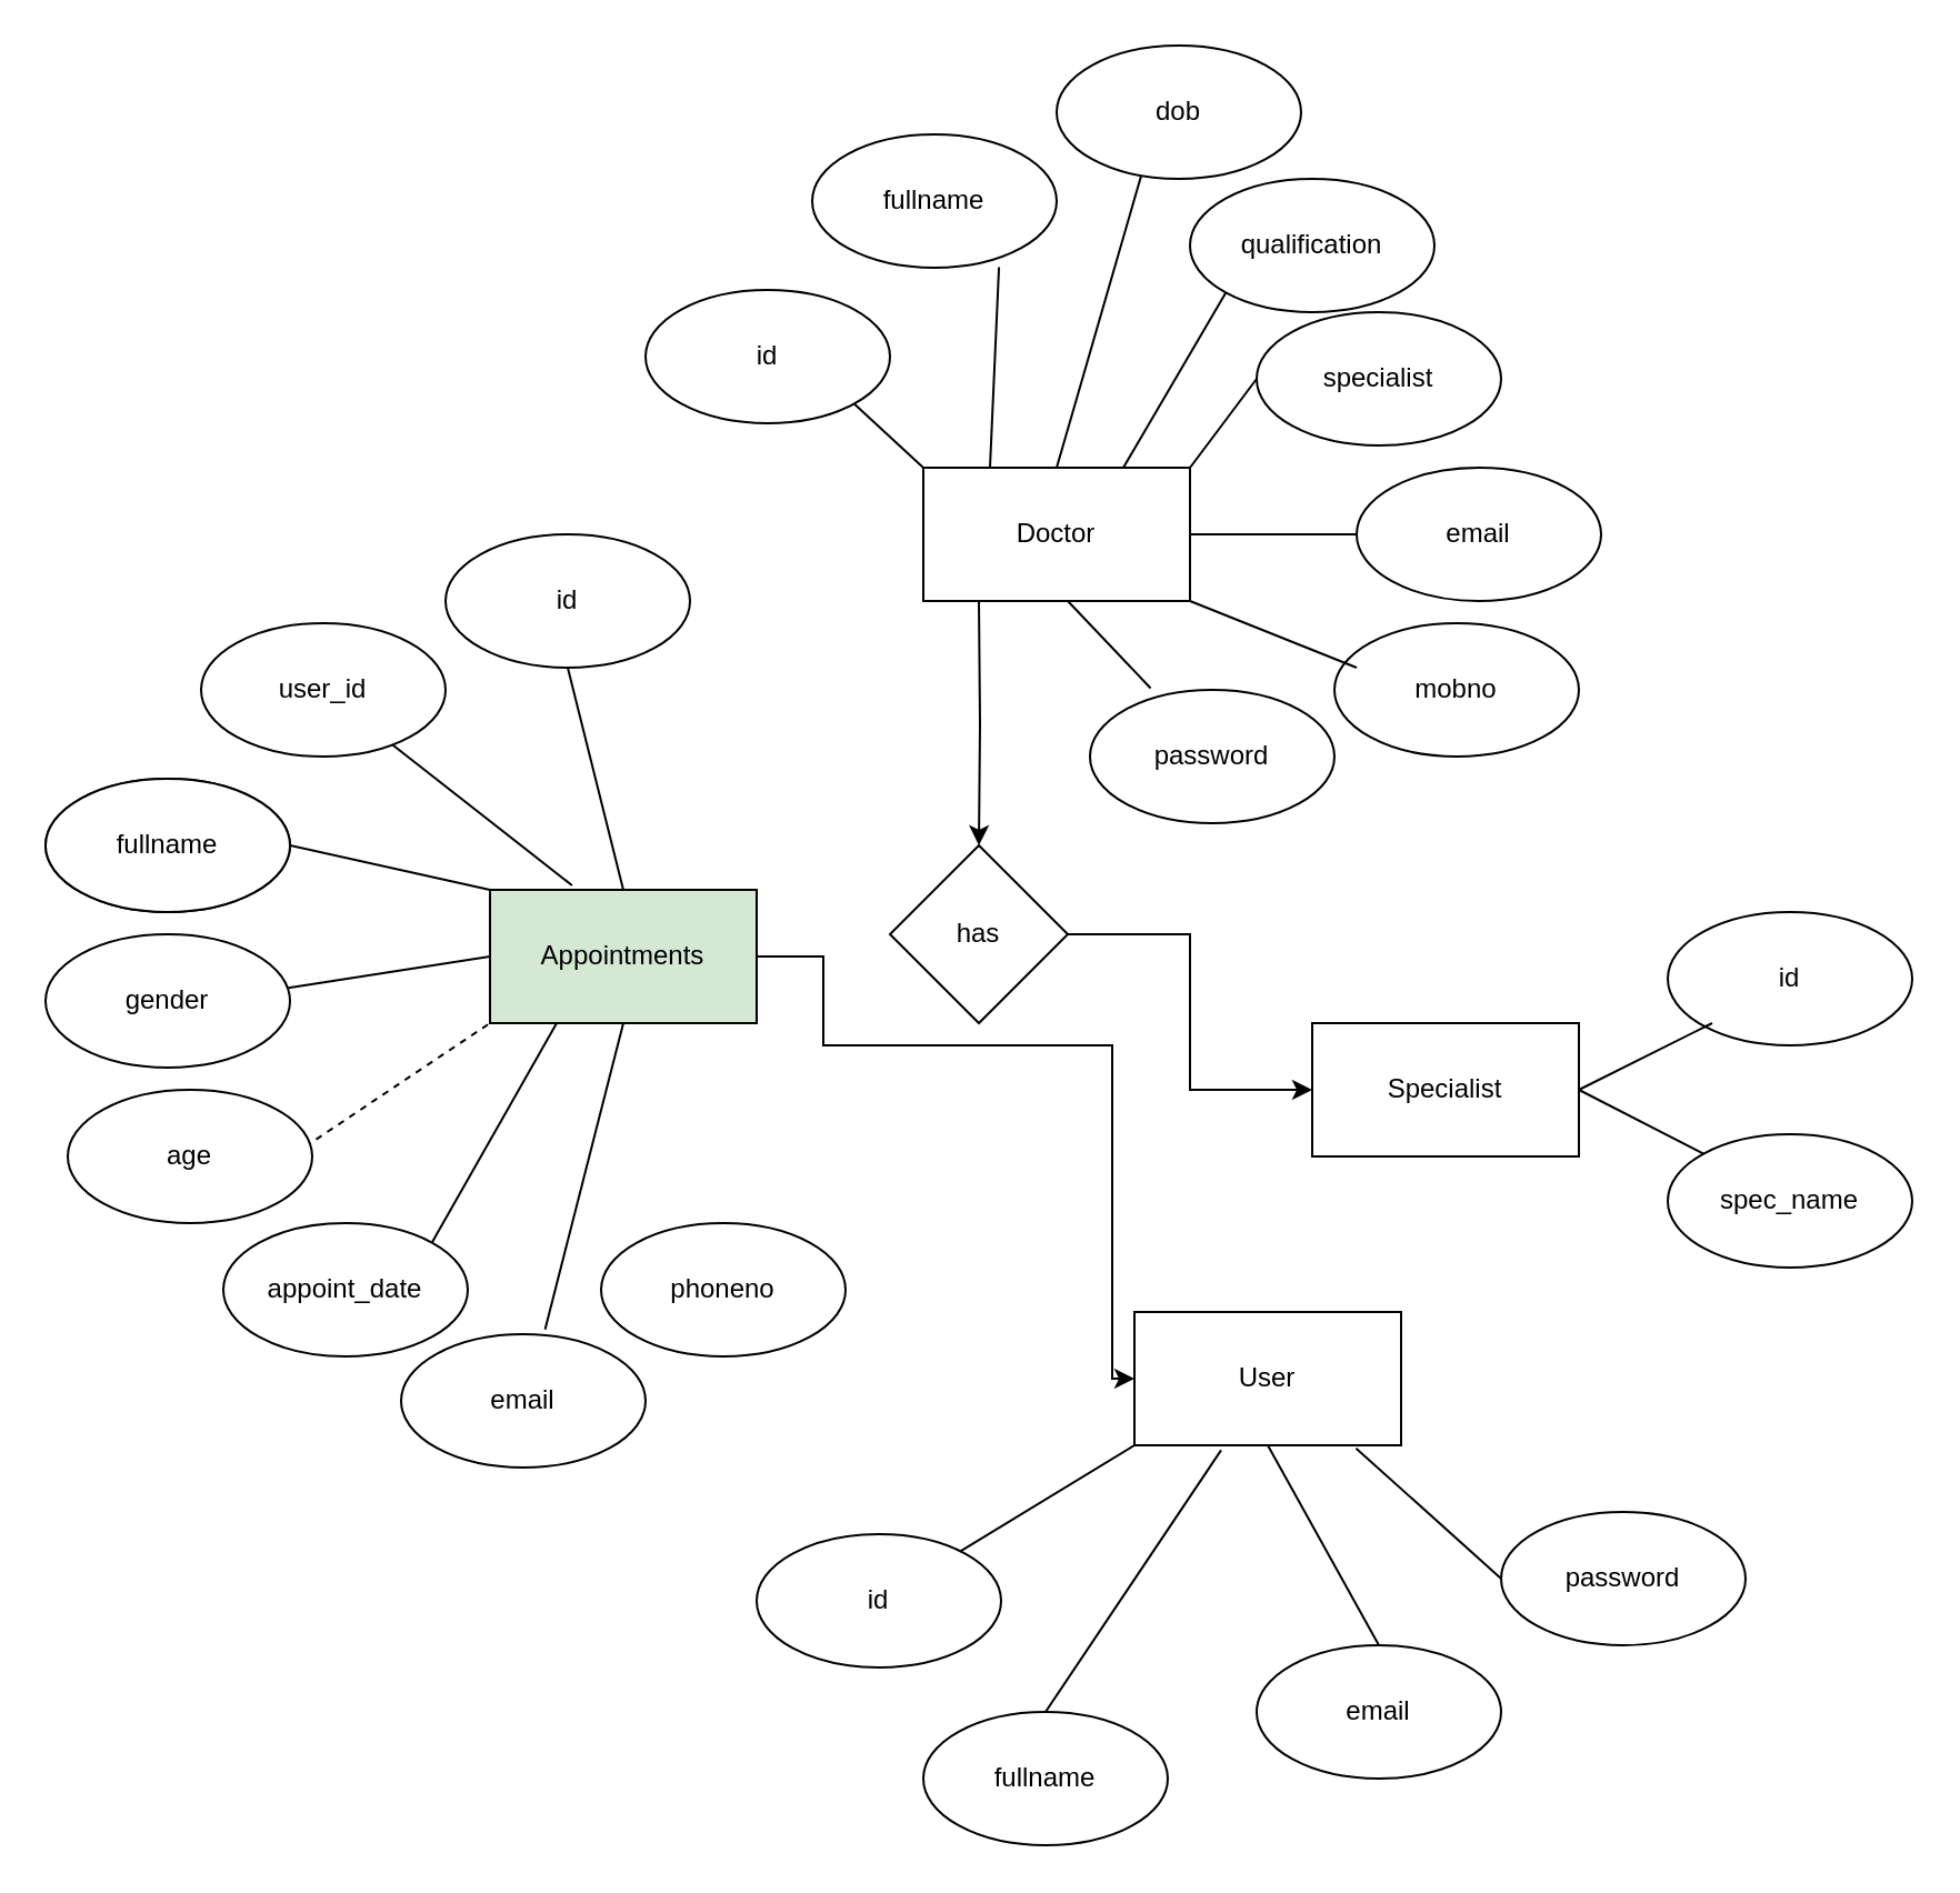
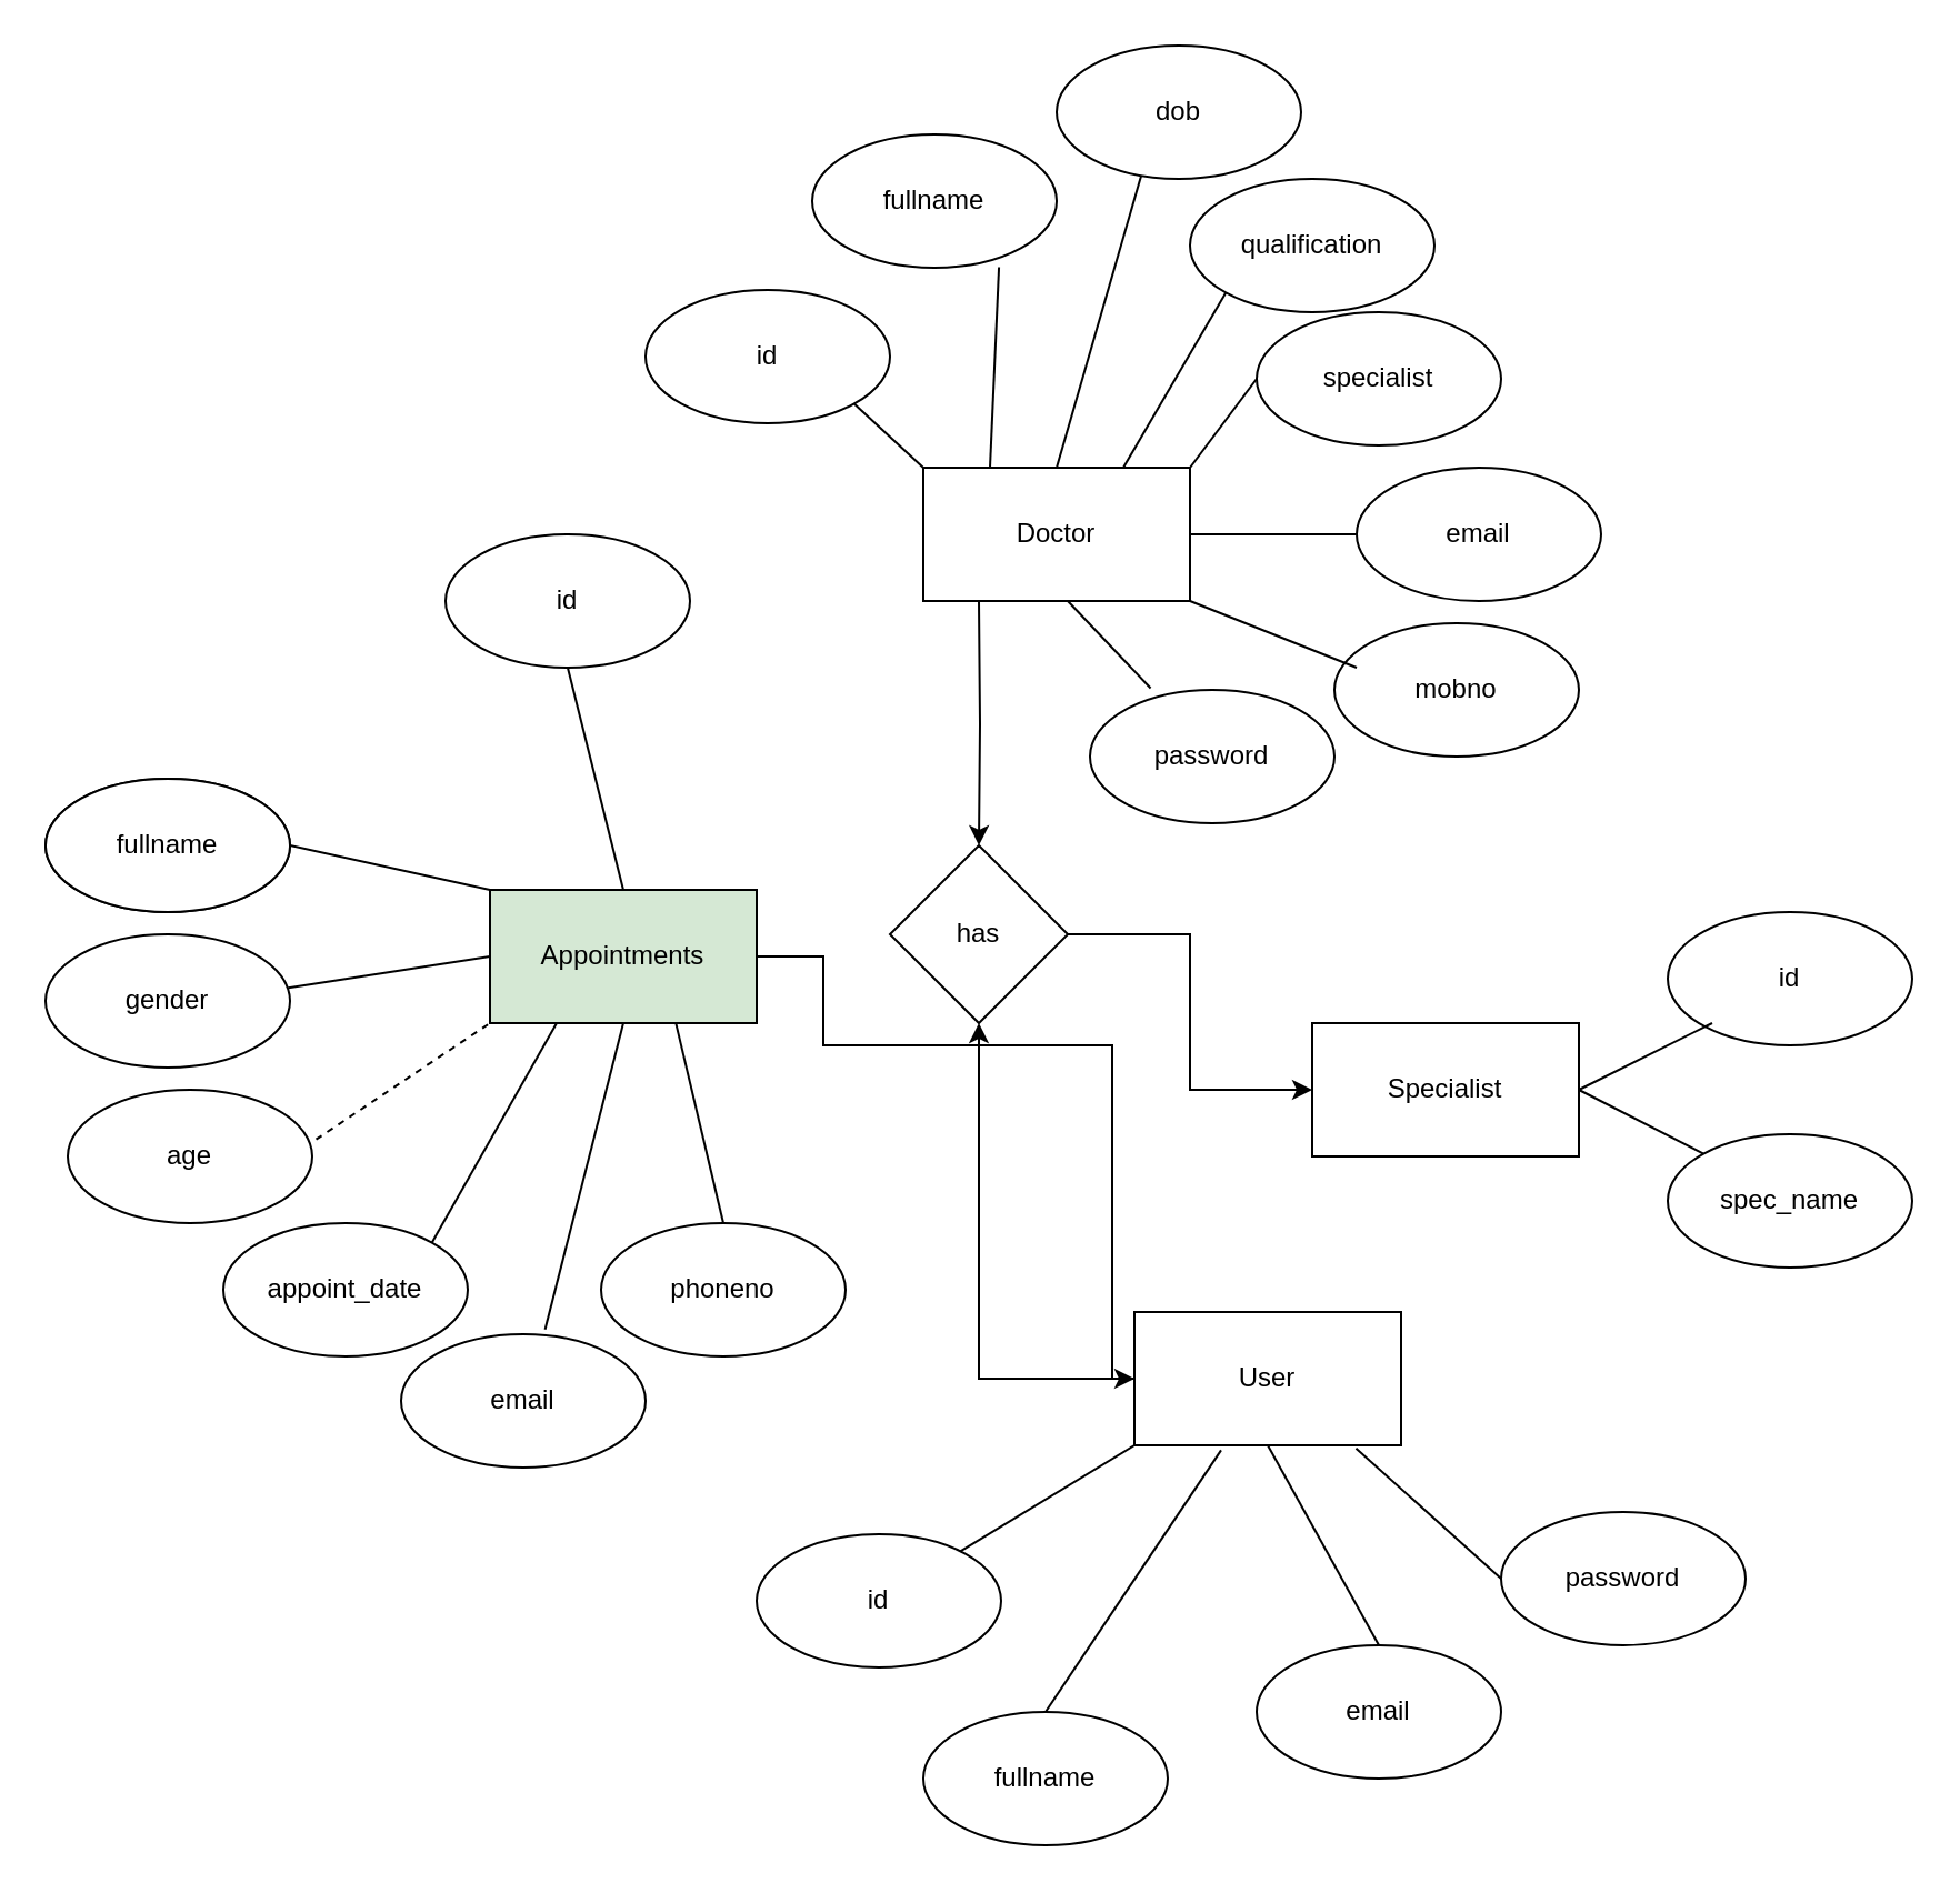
- <mxCell id="10" value="user_id" style="ellipse;whiteSpace=wrap;html=1;" vertex="1" parent="1"><mxGeometry x="90" y="280" width="110" height="60" as="geometry" /></mxCell>
- <mxCell id="18" value="" style="endArrow=none;html=1;rounded=0;exitX=0.308;exitY=-0.033;exitDx=0;exitDy=0;exitPerimeter=0;" edge="1" parent="1" source="6" target="10"><mxGeometry width="50" height="50" relative="1" as="geometry"><mxPoint x="300" y="390" as="sourcePoint" /><mxPoint x="280" y="330" as="targetPoint" /></mxGeometry></mxCell>
+ <mxCell id="24" value="" style="endArrow=none;html=1;rounded=0;exitX=0.5;exitY=0;exitDx=0;exitDy=0;entryX=0.697;entryY=0.999;entryDx=0;entryDy=0;entryPerimeter=0;" edge="1" parent="1" source="16" target="6"><mxGeometry width="50" height="50" relative="1" as="geometry"><mxPoint x="180" y="430" as="sourcePoint" /><mxPoint x="280" y="430" as="targetPoint" /></mxGeometry></mxCell>
+ <mxCell id="7" style="edgeStyle=orthogonalEdgeStyle;rounded=0;orthogonalLoop=1;jettySize=auto;html=1;" edge="1" parent="1" source="8" target="45"><mxGeometry relative="1" as="geometry" /></mxCell>
